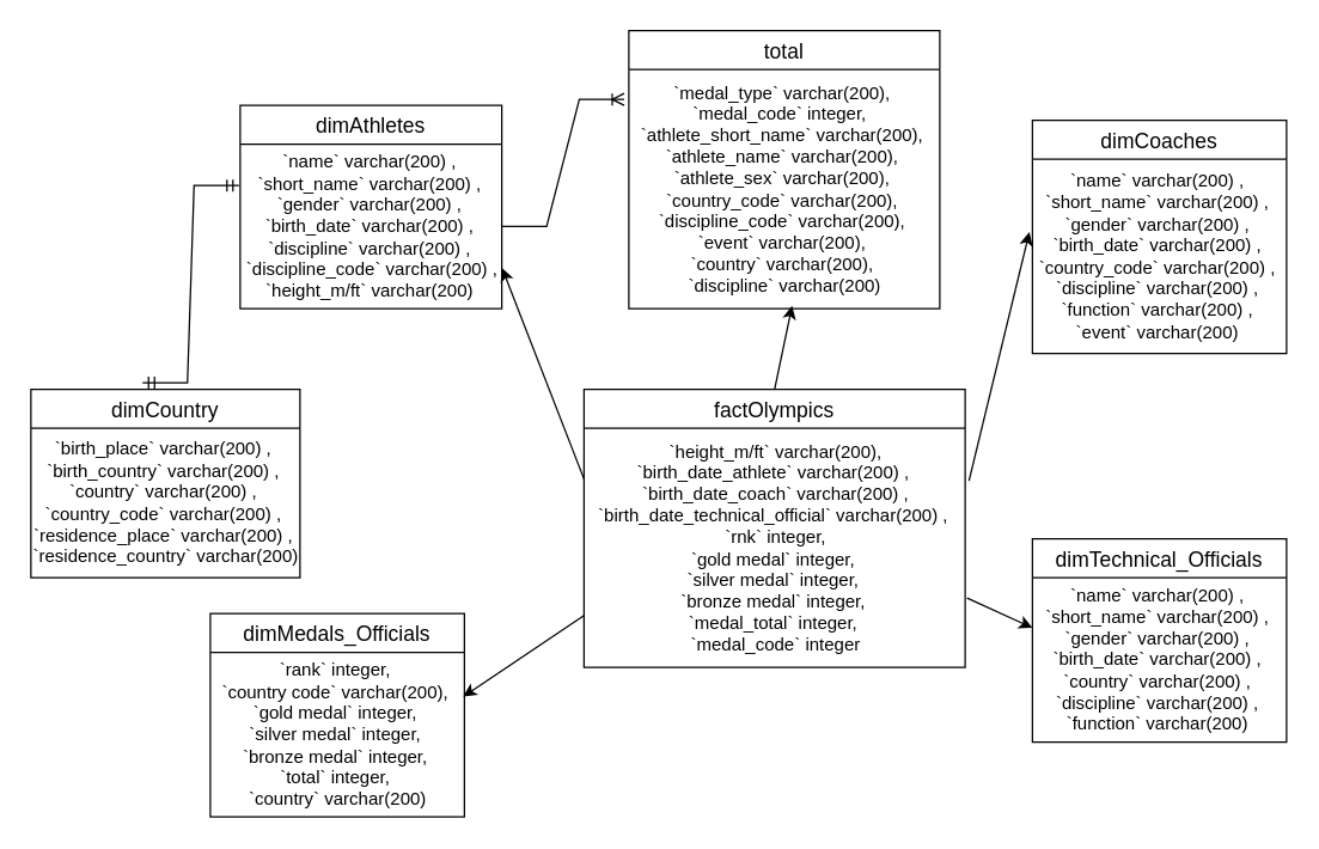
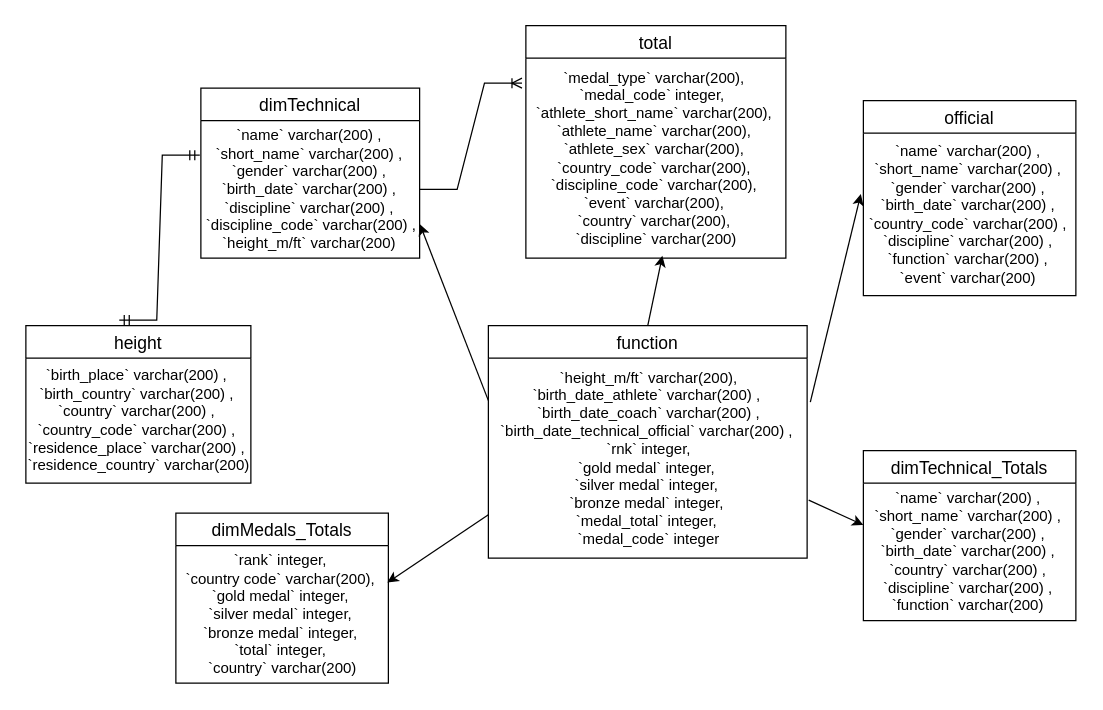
- <mxCell id="2" value="dimAthletes" style="swimlane;fontStyle=0;childLayout=stackLayout;horizontal=1;startSize=26;horizontalStack=0;resizeParent=1;resizeParentMax=0;resizeLast=0;collapsible=1;marginBottom=0;align=center;fontSize=14;" parent="1" vertex="1"><mxGeometry x="160" y="70" width="175" height="136" as="geometry" /></mxCell>
+ <mxCell id="2" value="dimTechnical" style="swimlane;fontStyle=0;childLayout=stackLayout;horizontal=1;startSize=26;horizontalStack=0;resizeParent=1;resizeParentMax=0;resizeLast=0;collapsible=1;marginBottom=0;align=center;fontSize=14;" parent="1" vertex="1"><mxGeometry x="160" y="70" width="175" height="136" as="geometry" /></mxCell>
- <mxCell id="4" value="dimCoaches" style="swimlane;fontStyle=0;childLayout=stackLayout;horizontal=1;startSize=26;horizontalStack=0;resizeParent=1;resizeParentMax=0;resizeLast=0;collapsible=1;marginBottom=0;align=center;fontSize=14;" parent="1" vertex="1"><mxGeometry x="690" y="80" width="170" height="156" as="geometry" /></mxCell>
+ <mxCell id="4" value="official" style="swimlane;fontStyle=0;childLayout=stackLayout;horizontal=1;startSize=26;horizontalStack=0;resizeParent=1;resizeParentMax=0;resizeLast=0;collapsible=1;marginBottom=0;align=center;fontSize=14;" parent="1" vertex="1"><mxGeometry x="690" y="80" width="170" height="156" as="geometry" /></mxCell>
- <mxCell id="20" value="dimCountry" style="swimlane;fontStyle=0;childLayout=stackLayout;horizontal=1;startSize=26;horizontalStack=0;resizeParent=1;resizeParentMax=0;resizeLast=0;collapsible=1;marginBottom=0;align=center;fontSize=14;" parent="1" vertex="1"><mxGeometry x="20" y="260" width="180" height="126" as="geometry" /></mxCell>
+ <mxCell id="20" value="height" style="swimlane;fontStyle=0;childLayout=stackLayout;horizontal=1;startSize=26;horizontalStack=0;resizeParent=1;resizeParentMax=0;resizeLast=0;collapsible=1;marginBottom=0;align=center;fontSize=14;" parent="1" vertex="1"><mxGeometry x="20" y="260" width="180" height="126" as="geometry" /></mxCell>
- <mxCell id="12" value="factOlympics" style="swimlane;fontStyle=0;childLayout=stackLayout;horizontal=1;startSize=26;horizontalStack=0;resizeParent=1;resizeParentMax=0;resizeLast=0;collapsible=1;marginBottom=0;align=center;fontSize=14;" parent="1" vertex="1"><mxGeometry x="390" y="260" width="255" height="186" as="geometry" /></mxCell>
+ <mxCell id="12" value="function" style="swimlane;fontStyle=0;childLayout=stackLayout;horizontal=1;startSize=26;horizontalStack=0;resizeParent=1;resizeParentMax=0;resizeLast=0;collapsible=1;marginBottom=0;align=center;fontSize=14;" parent="1" vertex="1"><mxGeometry x="390" y="260" width="255" height="186" as="geometry" /></mxCell>
- <mxCell id="10" value="dimTechnical_Officials" style="swimlane;fontStyle=0;childLayout=stackLayout;horizontal=1;startSize=26;horizontalStack=0;resizeParent=1;resizeParentMax=0;resizeLast=0;collapsible=1;marginBottom=0;align=center;fontSize=14;" parent="1" vertex="1"><mxGeometry x="690" y="360" width="170" height="136" as="geometry" /></mxCell>
+ <mxCell id="10" value="dimTechnical_Totals" style="swimlane;fontStyle=0;childLayout=stackLayout;horizontal=1;startSize=26;horizontalStack=0;resizeParent=1;resizeParentMax=0;resizeLast=0;collapsible=1;marginBottom=0;align=center;fontSize=14;" parent="1" vertex="1"><mxGeometry x="690" y="360" width="170" height="136" as="geometry" /></mxCell>
- <mxCell id="8" value="dimMedals_Officials" style="swimlane;fontStyle=0;childLayout=stackLayout;horizontal=1;startSize=26;horizontalStack=0;resizeParent=1;resizeParentMax=0;resizeLast=0;collapsible=1;marginBottom=0;align=center;fontSize=14;" parent="1" vertex="1"><mxGeometry x="140" y="410" width="170" height="136" as="geometry" /></mxCell>
+ <mxCell id="8" value="dimMedals_Totals" style="swimlane;fontStyle=0;childLayout=stackLayout;horizontal=1;startSize=26;horizontalStack=0;resizeParent=1;resizeParentMax=0;resizeLast=0;collapsible=1;marginBottom=0;align=center;fontSize=14;" parent="1" vertex="1"><mxGeometry x="140" y="410" width="170" height="136" as="geometry" /></mxCell>
